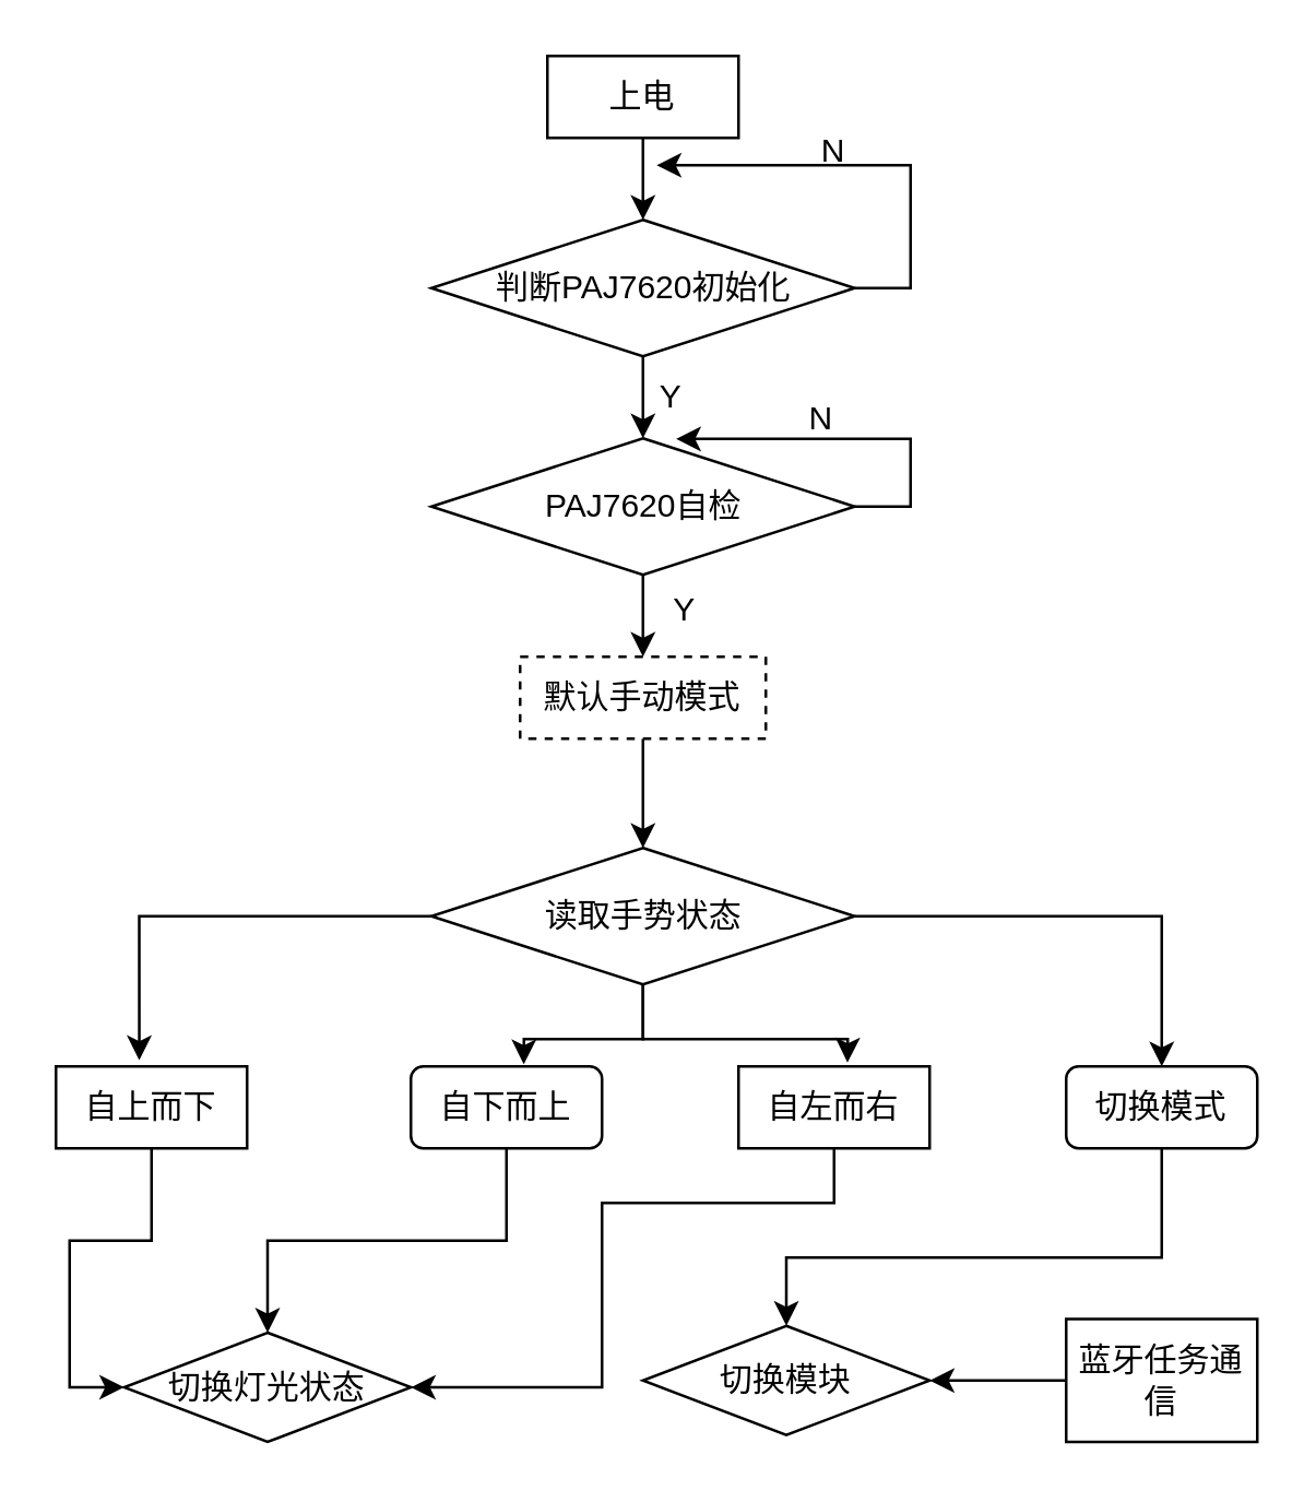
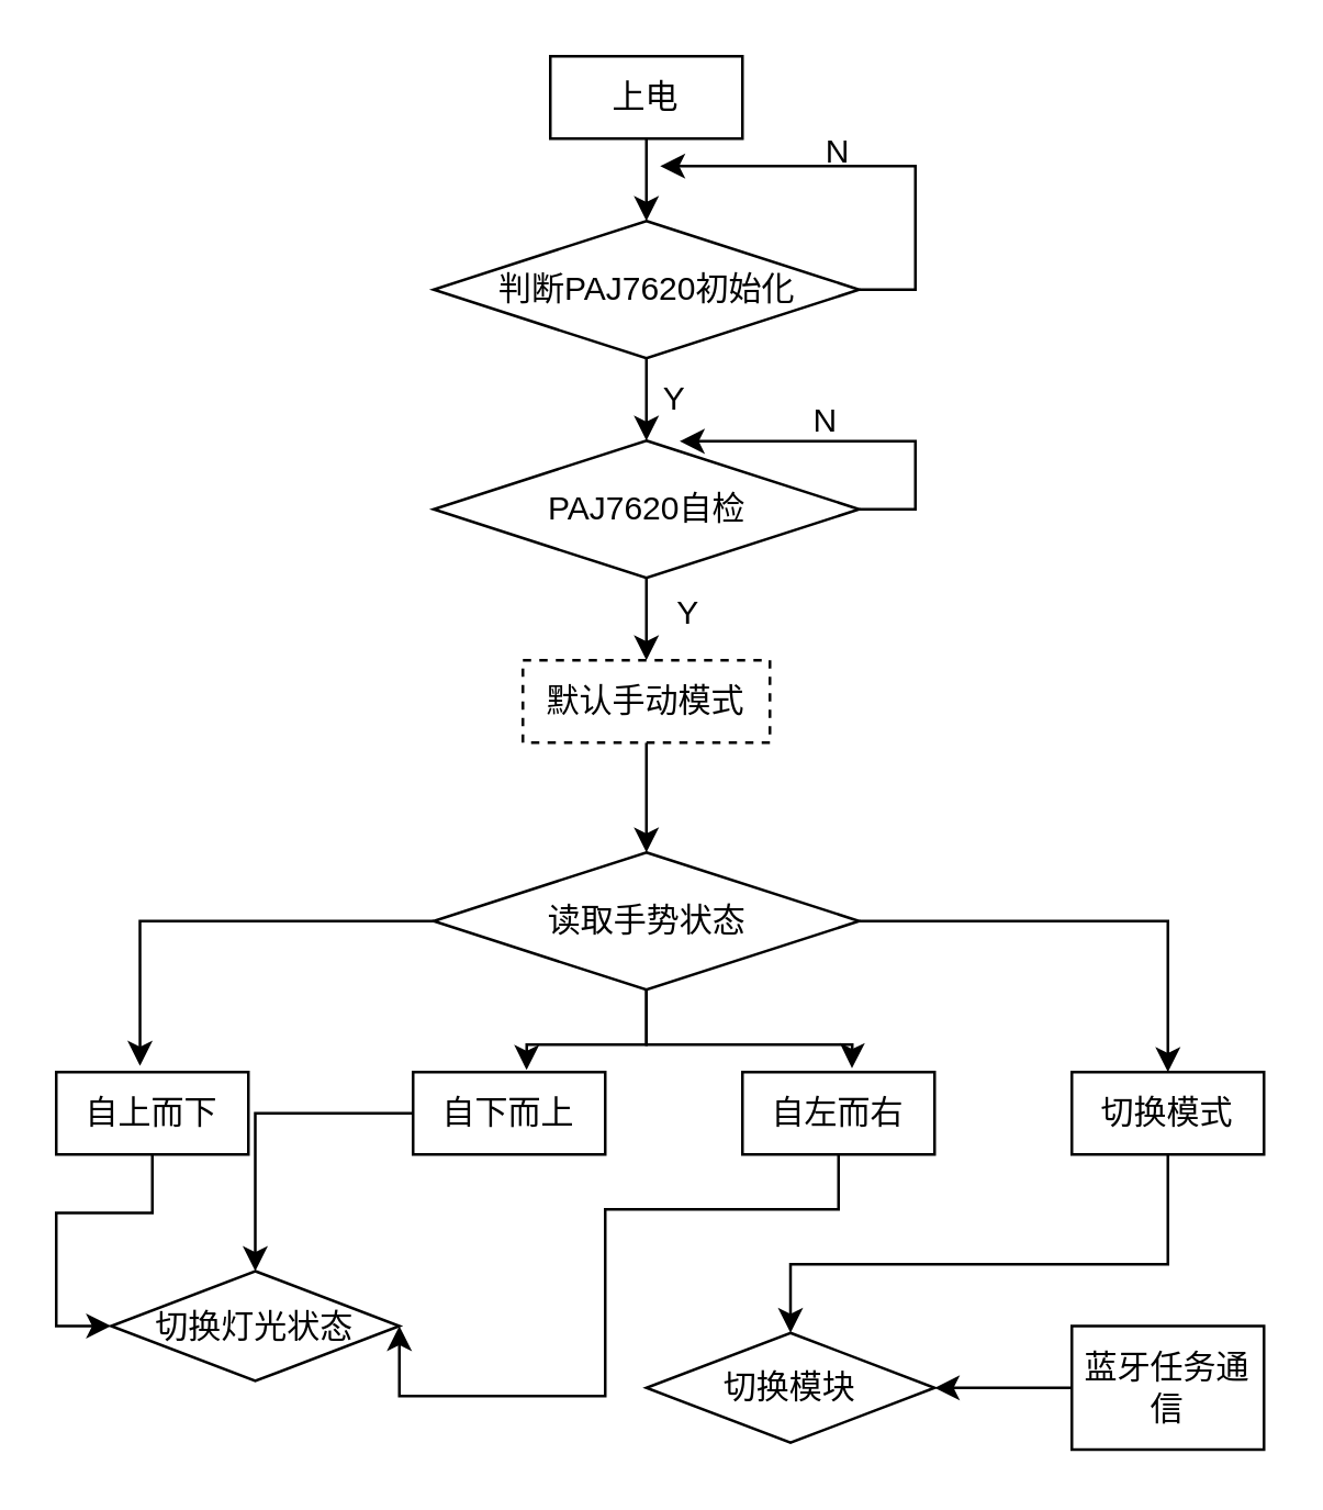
- <mxCell id="10" value="自下而上" style="whiteSpace=wrap;html=1;rounded=1;" vertex="1" parent="1"><mxGeometry x="150" y="390" width="70" height="30" as="geometry" /></mxCell>
+ <mxCell id="10" value="自下而上" style="rounded=0;whiteSpace=wrap;html=1;" vertex="1" parent="1"><mxGeometry x="150" y="390" width="70" height="30" as="geometry" /></mxCell>
- <mxCell id="4" value="切换模式" style="whiteSpace=wrap;html=1;rounded=1;" vertex="1" parent="1"><mxGeometry x="390" y="390" width="70" height="30" as="geometry" /></mxCell>
+ <mxCell id="4" value="切换模式" style="rounded=0;whiteSpace=wrap;html=1;" vertex="1" parent="1"><mxGeometry x="390" y="390" width="70" height="30" as="geometry" /></mxCell>
- <mxCell id="32" value="切换灯光状态" style="rhombus;whiteSpace=wrap;html=1;" vertex="1" parent="1"><mxGeometry x="45" y="487.5" width="105" height="40" as="geometry" /></mxCell>
+ <mxCell id="32" value="切换灯光状态" style="rhombus;whiteSpace=wrap;html=1;" vertex="1" parent="1"><mxGeometry x="40" y="462.5" width="105" height="40" as="geometry" /></mxCell>
